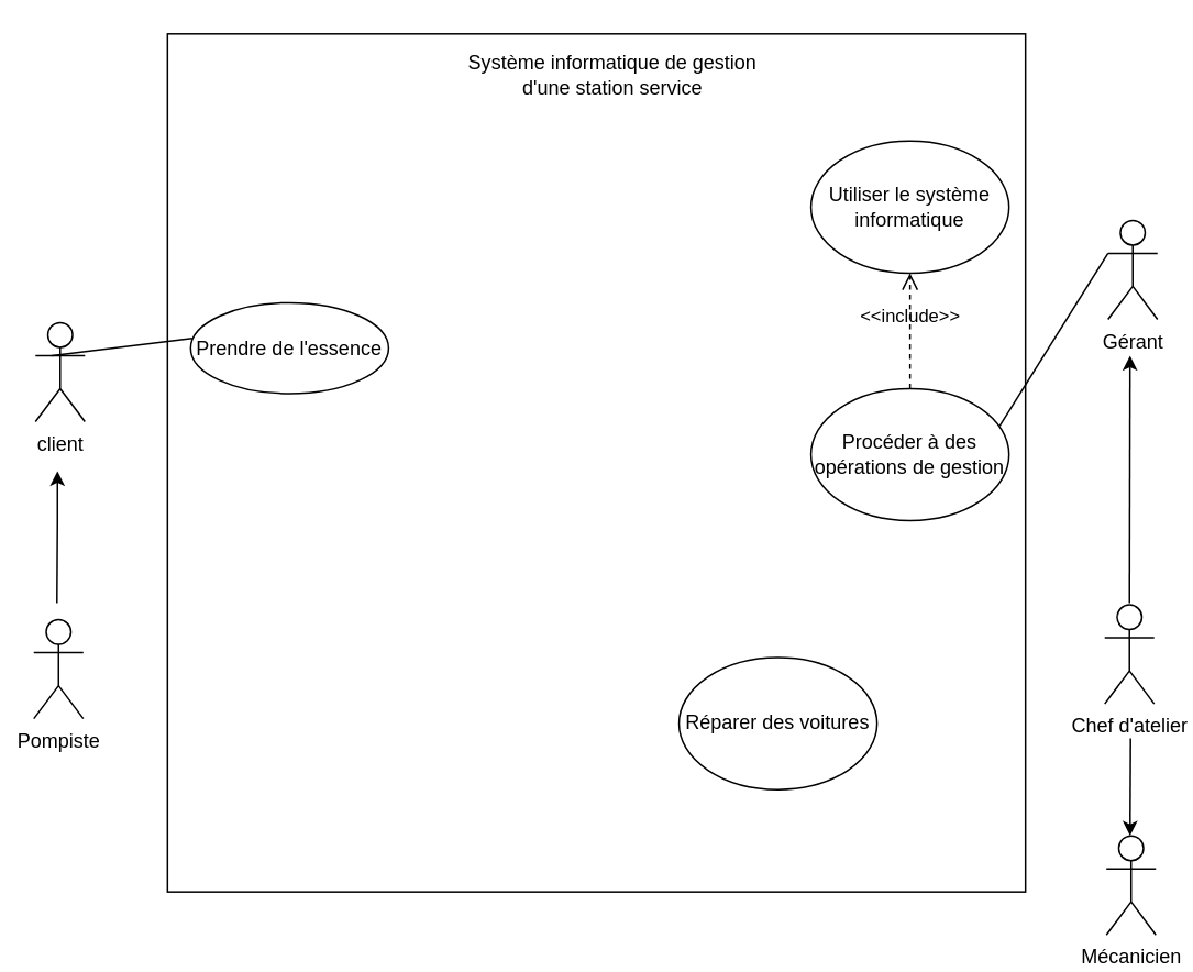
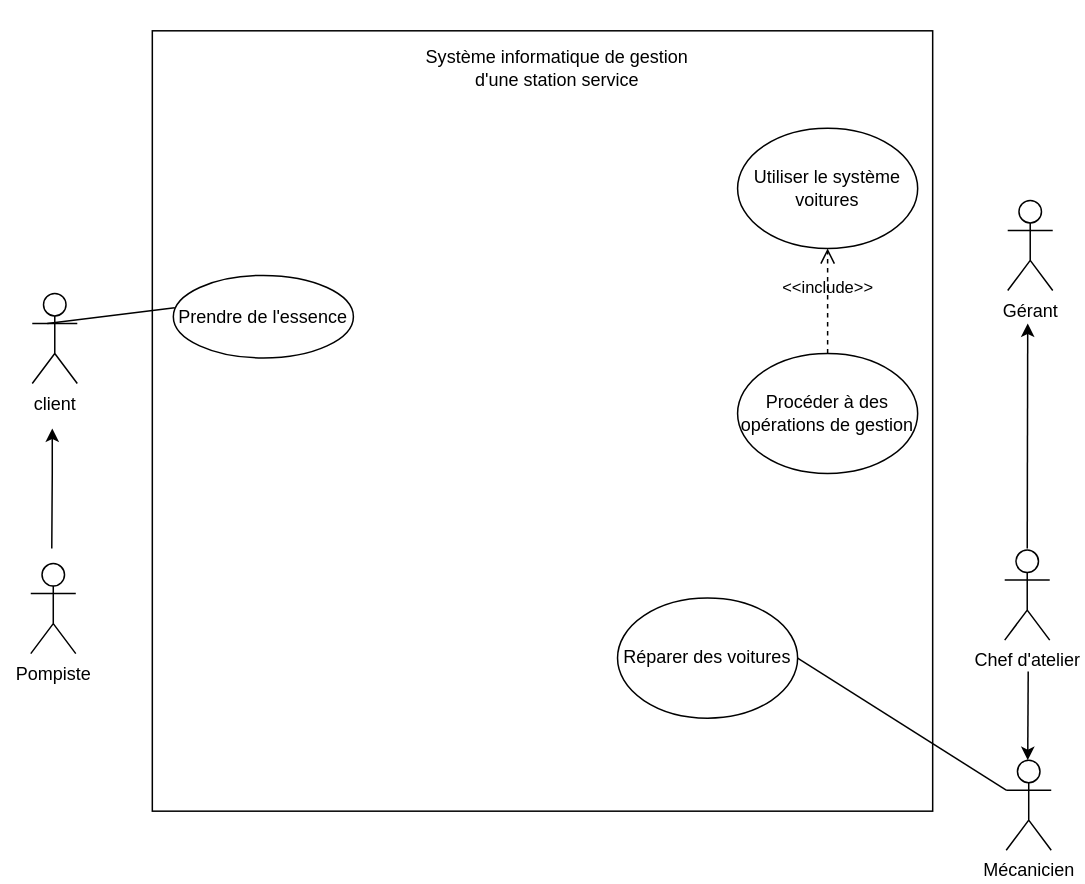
- <mxCell id="9" value="Utiliser le système informatique" style="ellipse;whiteSpace=wrap;html=1;" vertex="1" parent="1"><mxGeometry x="491" y="85" width="120" height="80" as="geometry" /></mxCell>
+ <mxCell id="9" value="Utiliser le système voitures" style="ellipse;whiteSpace=wrap;html=1;" vertex="1" parent="1"><mxGeometry x="491" y="85" width="120" height="80" as="geometry" /></mxCell>
- <mxCell id="14" value="" style="endArrow=none;html=1;rounded=0;exitX=0;exitY=0.333;exitDx=0;exitDy=0;exitPerimeter=0;entryX=0.953;entryY=0.283;entryDx=0;entryDy=0;entryPerimeter=0;" edge="1" parent="1" source="8" target="10"><mxGeometry width="50" height="50" relative="1" as="geometry"><mxPoint x="671" y="135" as="sourcePoint" /><mxPoint x="591" y="145" as="targetPoint" /></mxGeometry></mxCell>
+ <mxCell id="19" value="" style="endArrow=none;html=1;rounded=0;entryX=0;entryY=0.333;entryDx=0;entryDy=0;entryPerimeter=0;exitX=1;exitY=0.5;exitDx=0;exitDy=0;" edge="1" parent="1" source="18" target="17"><mxGeometry width="50" height="50" relative="1" as="geometry"><mxPoint x="631" y="805" as="sourcePoint" /><mxPoint x="681" y="755" as="targetPoint" /></mxGeometry></mxCell>
